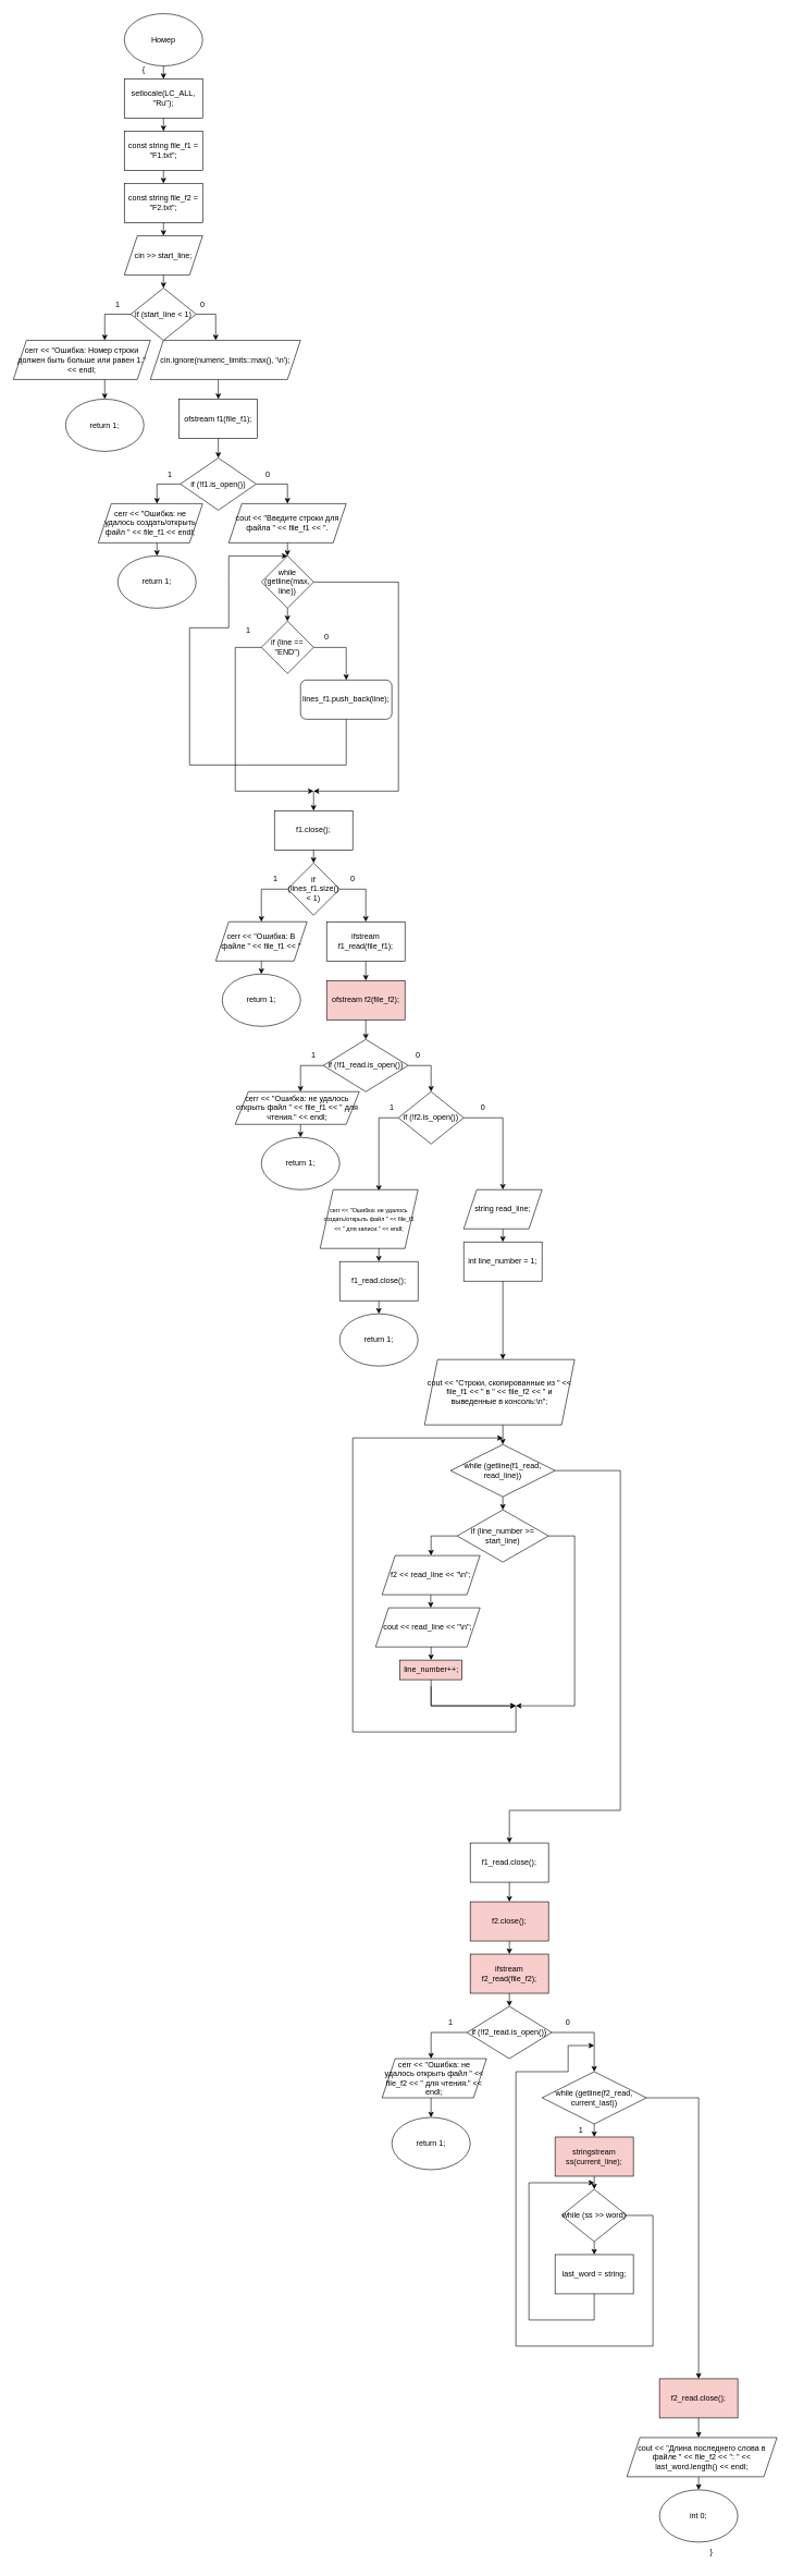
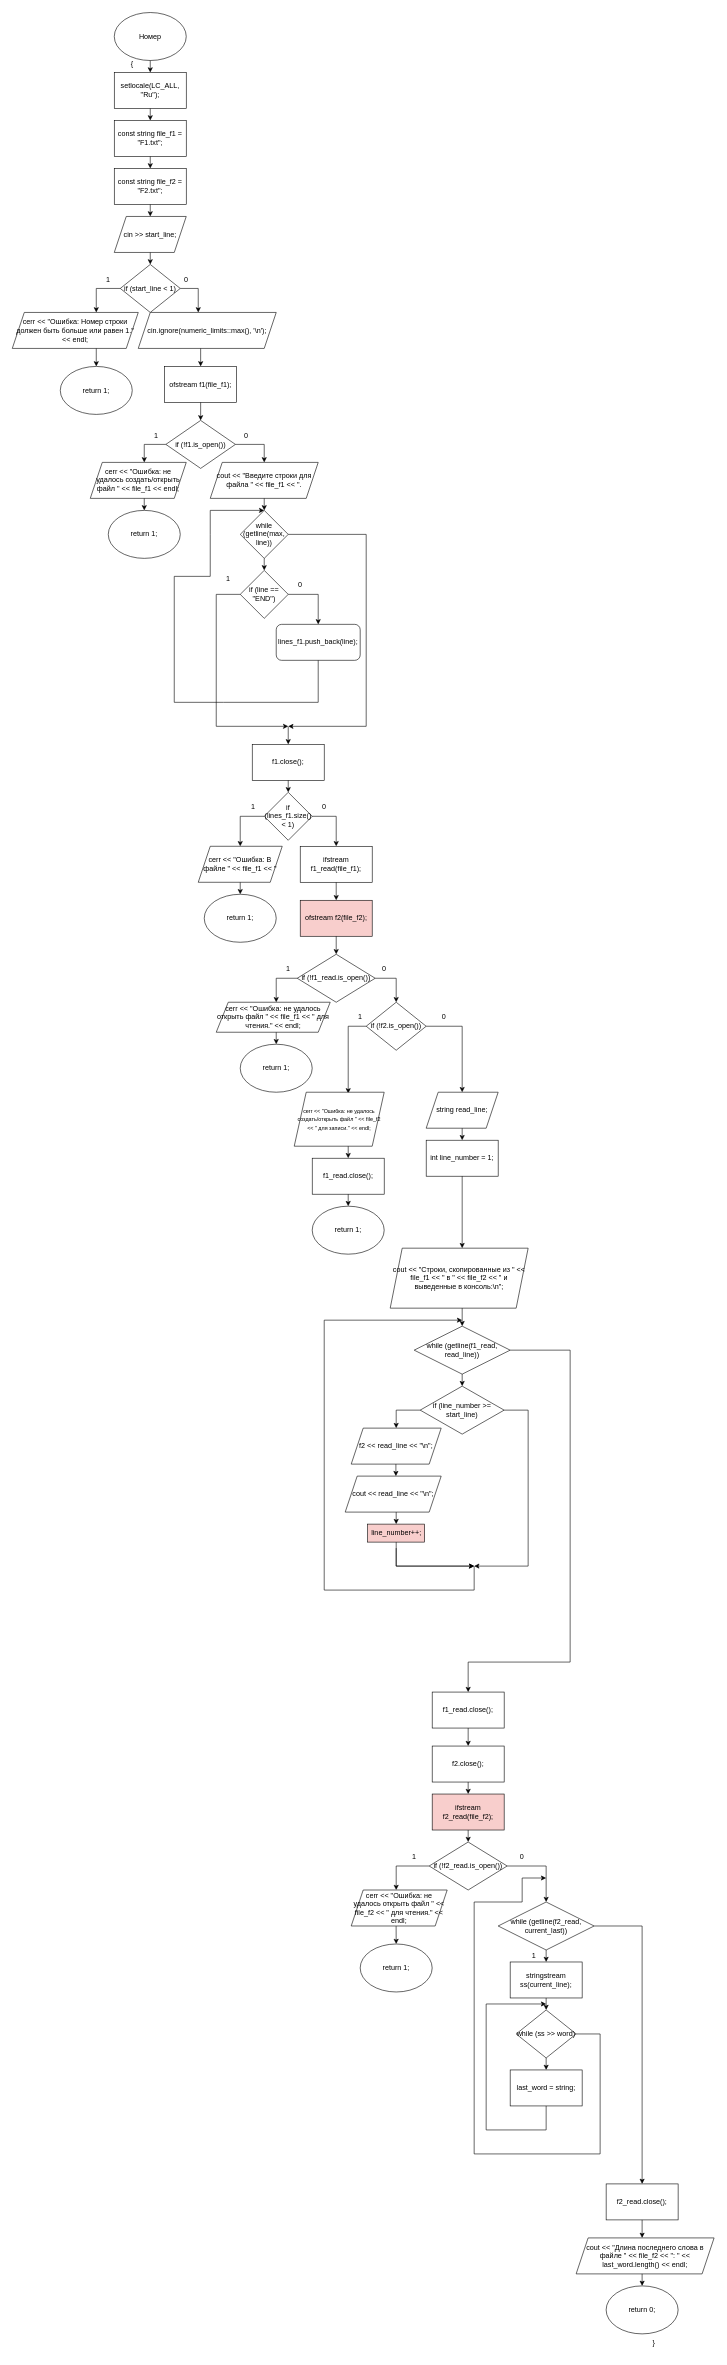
- <mxCell id="99" value="f2.close();" style="rounded=0;whiteSpace=wrap;html=1;fillColor=#f8cecc;" vertex="1" parent="1"><mxGeometry x="720" y="2910" width="120" height="60" as="geometry" /></mxCell>
+ <mxCell id="99" value="f2.close();" style="rounded=0;whiteSpace=wrap;html=1;" vertex="1" parent="1"><mxGeometry x="720" y="2910" width="120" height="60" as="geometry" /></mxCell>
- <mxCell id="113" value="stringstream ss(current_line);" style="rounded=0;whiteSpace=wrap;html=1;fillColor=#f8cecc;" vertex="1" parent="1"><mxGeometry x="850" y="3270" width="120" height="60" as="geometry" /></mxCell>
+ <mxCell id="113" value="stringstream ss(current_line);" style="rounded=0;whiteSpace=wrap;html=1;" vertex="1" parent="1"><mxGeometry x="850" y="3270" width="120" height="60" as="geometry" /></mxCell>
- <mxCell id="122" value="f2_read.close();" style="rounded=0;whiteSpace=wrap;html=1;fillColor=#f8cecc;" vertex="1" parent="1"><mxGeometry x="1010" y="3640" width="120" height="60" as="geometry" /></mxCell>
+ <mxCell id="122" value="f2_read.close();" style="rounded=0;whiteSpace=wrap;html=1;" vertex="1" parent="1"><mxGeometry x="1010" y="3640" width="120" height="60" as="geometry" /></mxCell>
- <mxCell id="126" value="int 0;" style="ellipse;whiteSpace=wrap;html=1;" vertex="1" parent="1"><mxGeometry x="1010" y="3810" width="120" height="80" as="geometry" /></mxCell>
+ <mxCell id="126" value="return 0;" style="ellipse;whiteSpace=wrap;html=1;" vertex="1" parent="1"><mxGeometry x="1010" y="3810" width="120" height="80" as="geometry" /></mxCell>
